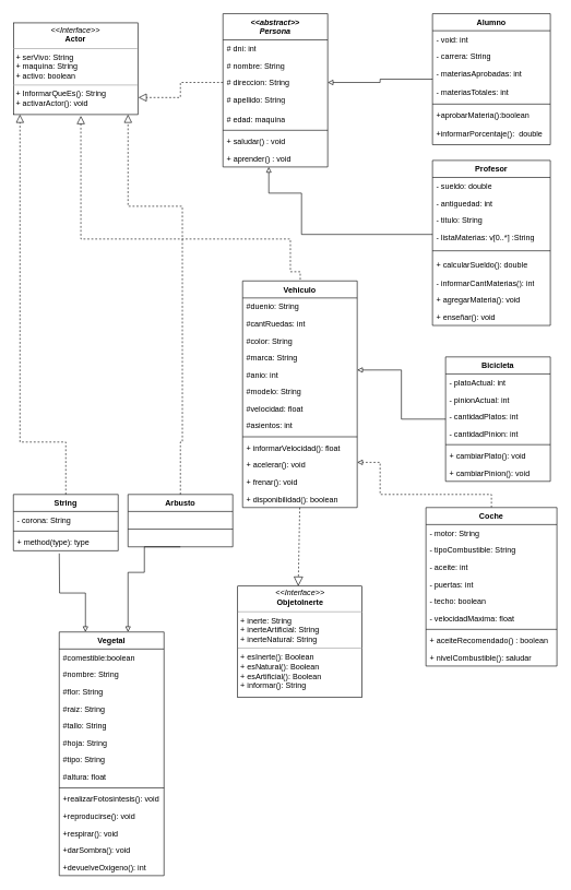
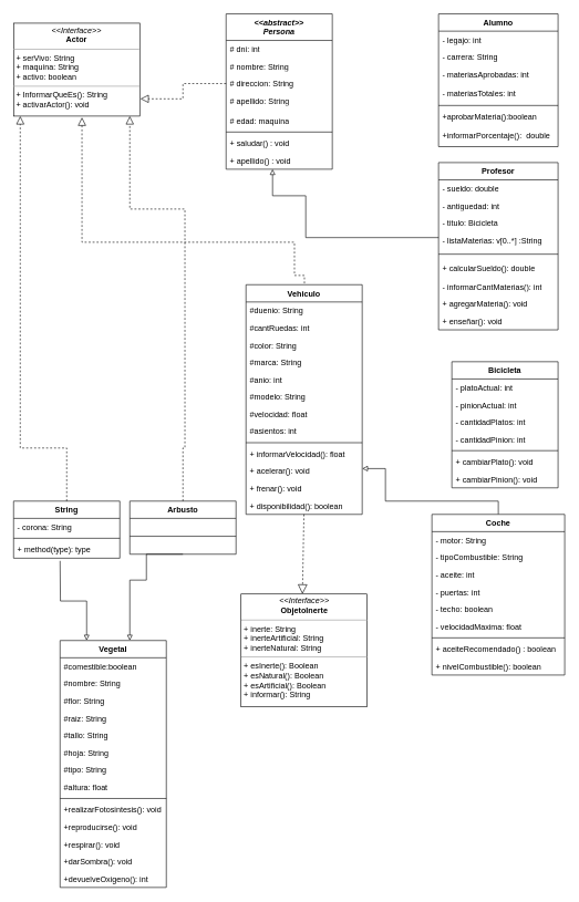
- <mxCell id="40" value="- void: int" style="text;html=1;strokeColor=none;fillColor=none;align=left;verticalAlign=top;spacingLeft=4;spacingRight=4;whiteSpace=wrap;overflow=hidden;rotatable=0;points=[[0,0.5],[1,0.5]];portConstraint=eastwest;" parent="39" vertex="1"><mxGeometry y="26" width="180" height="26" as="geometry" /></mxCell>
+ <mxCell id="40" value="- legajo: int" style="text;html=1;strokeColor=none;fillColor=none;align=left;verticalAlign=top;spacingLeft=4;spacingRight=4;whiteSpace=wrap;overflow=hidden;rotatable=0;points=[[0,0.5],[1,0.5]];portConstraint=eastwest;" parent="39" vertex="1"><mxGeometry y="26" width="180" height="26" as="geometry" /></mxCell>
- <mxCell id="38" style="edgeStyle=orthogonalEdgeStyle;rounded=0;orthogonalLoop=1;jettySize=auto;html=1;endArrow=block;endFill=0;" parent="1" source="39" target="7" edge="1"><mxGeometry relative="1" as="geometry" /></mxCell>
- <mxCell id="12" value="+ aprender() : void" style="text;strokeColor=none;fillColor=none;align=left;verticalAlign=top;spacingLeft=4;spacingRight=4;overflow=hidden;rotatable=0;points=[[0,0.5],[1,0.5]];portConstraint=eastwest;" parent="4" vertex="1"><mxGeometry y="208" width="160" height="26" as="geometry" /></mxCell>
+ <mxCell id="12" value="+ apellido() : void" style="text;strokeColor=none;fillColor=none;align=left;verticalAlign=top;spacingLeft=4;spacingRight=4;overflow=hidden;rotatable=0;points=[[0,0.5],[1,0.5]];portConstraint=eastwest;" parent="4" vertex="1"><mxGeometry y="208" width="160" height="26" as="geometry" /></mxCell>
- <mxCell id="31" value="- titulo: String" style="text;html=1;strokeColor=none;fillColor=none;align=left;verticalAlign=top;spacingLeft=4;spacingRight=4;whiteSpace=wrap;overflow=hidden;rotatable=0;points=[[0,0.5],[1,0.5]];portConstraint=eastwest;" parent="28" vertex="1"><mxGeometry y="78" width="180" height="26" as="geometry" /></mxCell>
+ <mxCell id="31" value="- titulo: Bicicleta" style="text;html=1;strokeColor=none;fillColor=none;align=left;verticalAlign=top;spacingLeft=4;spacingRight=4;whiteSpace=wrap;overflow=hidden;rotatable=0;points=[[0,0.5],[1,0.5]];portConstraint=eastwest;" parent="28" vertex="1"><mxGeometry y="78" width="180" height="26" as="geometry" /></mxCell>
- <mxCell id="48" style="edgeStyle=orthogonalEdgeStyle;rounded=0;orthogonalLoop=1;jettySize=auto;html=1;entryX=1;entryY=0.231;entryDx=0;entryDy=0;entryPerimeter=0;endArrow=block;endFill=0;" parent="1" source="49" target="18" edge="1"><mxGeometry relative="1" as="geometry" /></mxCell>
- <mxCell id="57" style="edgeStyle=orthogonalEdgeStyle;rounded=0;orthogonalLoop=1;jettySize=auto;html=1;endArrow=block;endFill=0;dashed=1;" parent="1" source="58" target="24" edge="1"><mxGeometry relative="1" as="geometry"><Array as="points"><mxPoint x="750" y="754" /><mxPoint x="580" y="754" /><mxPoint x="580" y="705" /></Array></mxGeometry></mxCell>
+ <mxCell id="57" style="edgeStyle=orthogonalEdgeStyle;rounded=0;orthogonalLoop=1;jettySize=auto;html=1;endArrow=block;endFill=0;" parent="1" source="58" target="24" edge="1"><mxGeometry relative="1" as="geometry"><Array as="points"><mxPoint x="750" y="754" /><mxPoint x="580" y="754" /><mxPoint x="580" y="705" /></Array></mxGeometry></mxCell>
- <mxCell id="67" value="+ nivelCombustible(): saludar" style="text;strokeColor=none;fillColor=none;align=left;verticalAlign=top;spacingLeft=4;spacingRight=4;overflow=hidden;rotatable=0;points=[[0,0.5],[1,0.5]];portConstraint=eastwest;" parent="58" vertex="1"><mxGeometry y="216" width="200" height="26" as="geometry" /></mxCell>
+ <mxCell id="67" value="+ nivelCombustible(): boolean" style="text;strokeColor=none;fillColor=none;align=left;verticalAlign=top;spacingLeft=4;spacingRight=4;overflow=hidden;rotatable=0;points=[[0,0.5],[1,0.5]];portConstraint=eastwest;" parent="58" vertex="1"><mxGeometry y="216" width="200" height="26" as="geometry" /></mxCell>
